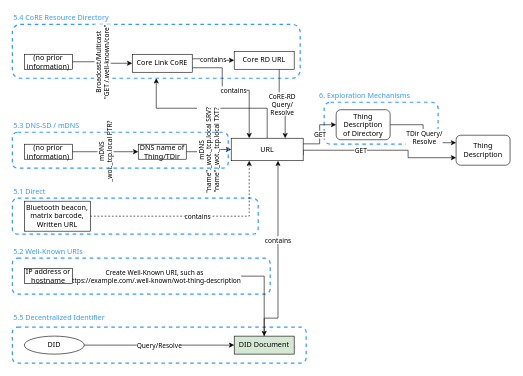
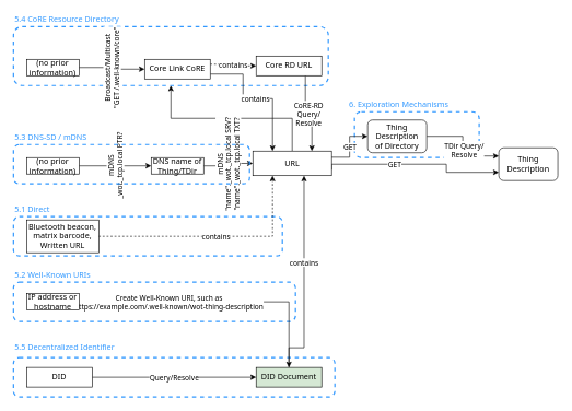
- <mxCell id="18" value="contains" style="edgeStyle=orthogonalEdgeStyle;rounded=0;orthogonalLoop=1;jettySize=auto;html=1;exitX=1;exitY=0.25;exitDx=0;exitDy=0;entryX=0;entryY=0.5;entryDx=0;entryDy=0;fontFamily=Noto Sans;fontSource=https%3A%2F%2Ffonts.googleapis.com%2Fcss%3Ffamily%3DNoto%2BSans;" parent="1" source="19" target="23" edge="1"><mxGeometry relative="1" as="geometry"><mxPoint x="580" y="105" as="targetPoint" /></mxGeometry></mxCell>
+ <mxCell id="18" value="contains" style="edgeStyle=orthogonalEdgeStyle;rounded=0;orthogonalLoop=1;jettySize=auto;html=1;exitX=1;exitY=0.25;exitDx=0;exitDy=0;entryX=0;entryY=0.5;entryDx=0;entryDy=0;fontFamily=Noto Sans;fontSource=https%3A%2F%2Ffonts.googleapis.com%2Fcss%3Ffamily%3DNoto%2BSans;dashed=1;" parent="1" source="19" target="23" edge="1"><mxGeometry relative="1" as="geometry"><mxPoint x="580" y="105" as="targetPoint" /></mxGeometry></mxCell>
- <mxCell id="14" value="DID" style="ellipse;whiteSpace=wrap;html=1;fontFamily=Noto Sans;fontSource=https%3A%2F%2Ffonts.googleapis.com%2Fcss%3Ffamily%3DNoto%2BSans;" parent="1" vertex="1"><mxGeometry x="40" y="560" width="100" height="30" as="geometry" /></mxCell>
+ <mxCell id="14" value="DID" style="rounded=0;whiteSpace=wrap;html=1;fontFamily=Noto Sans;fontSource=https%3A%2F%2Ffonts.googleapis.com%2Fcss%3Ffamily%3DNoto%2BSans;" parent="1" vertex="1"><mxGeometry x="40" y="560" width="100" height="30" as="geometry" /></mxCell>
